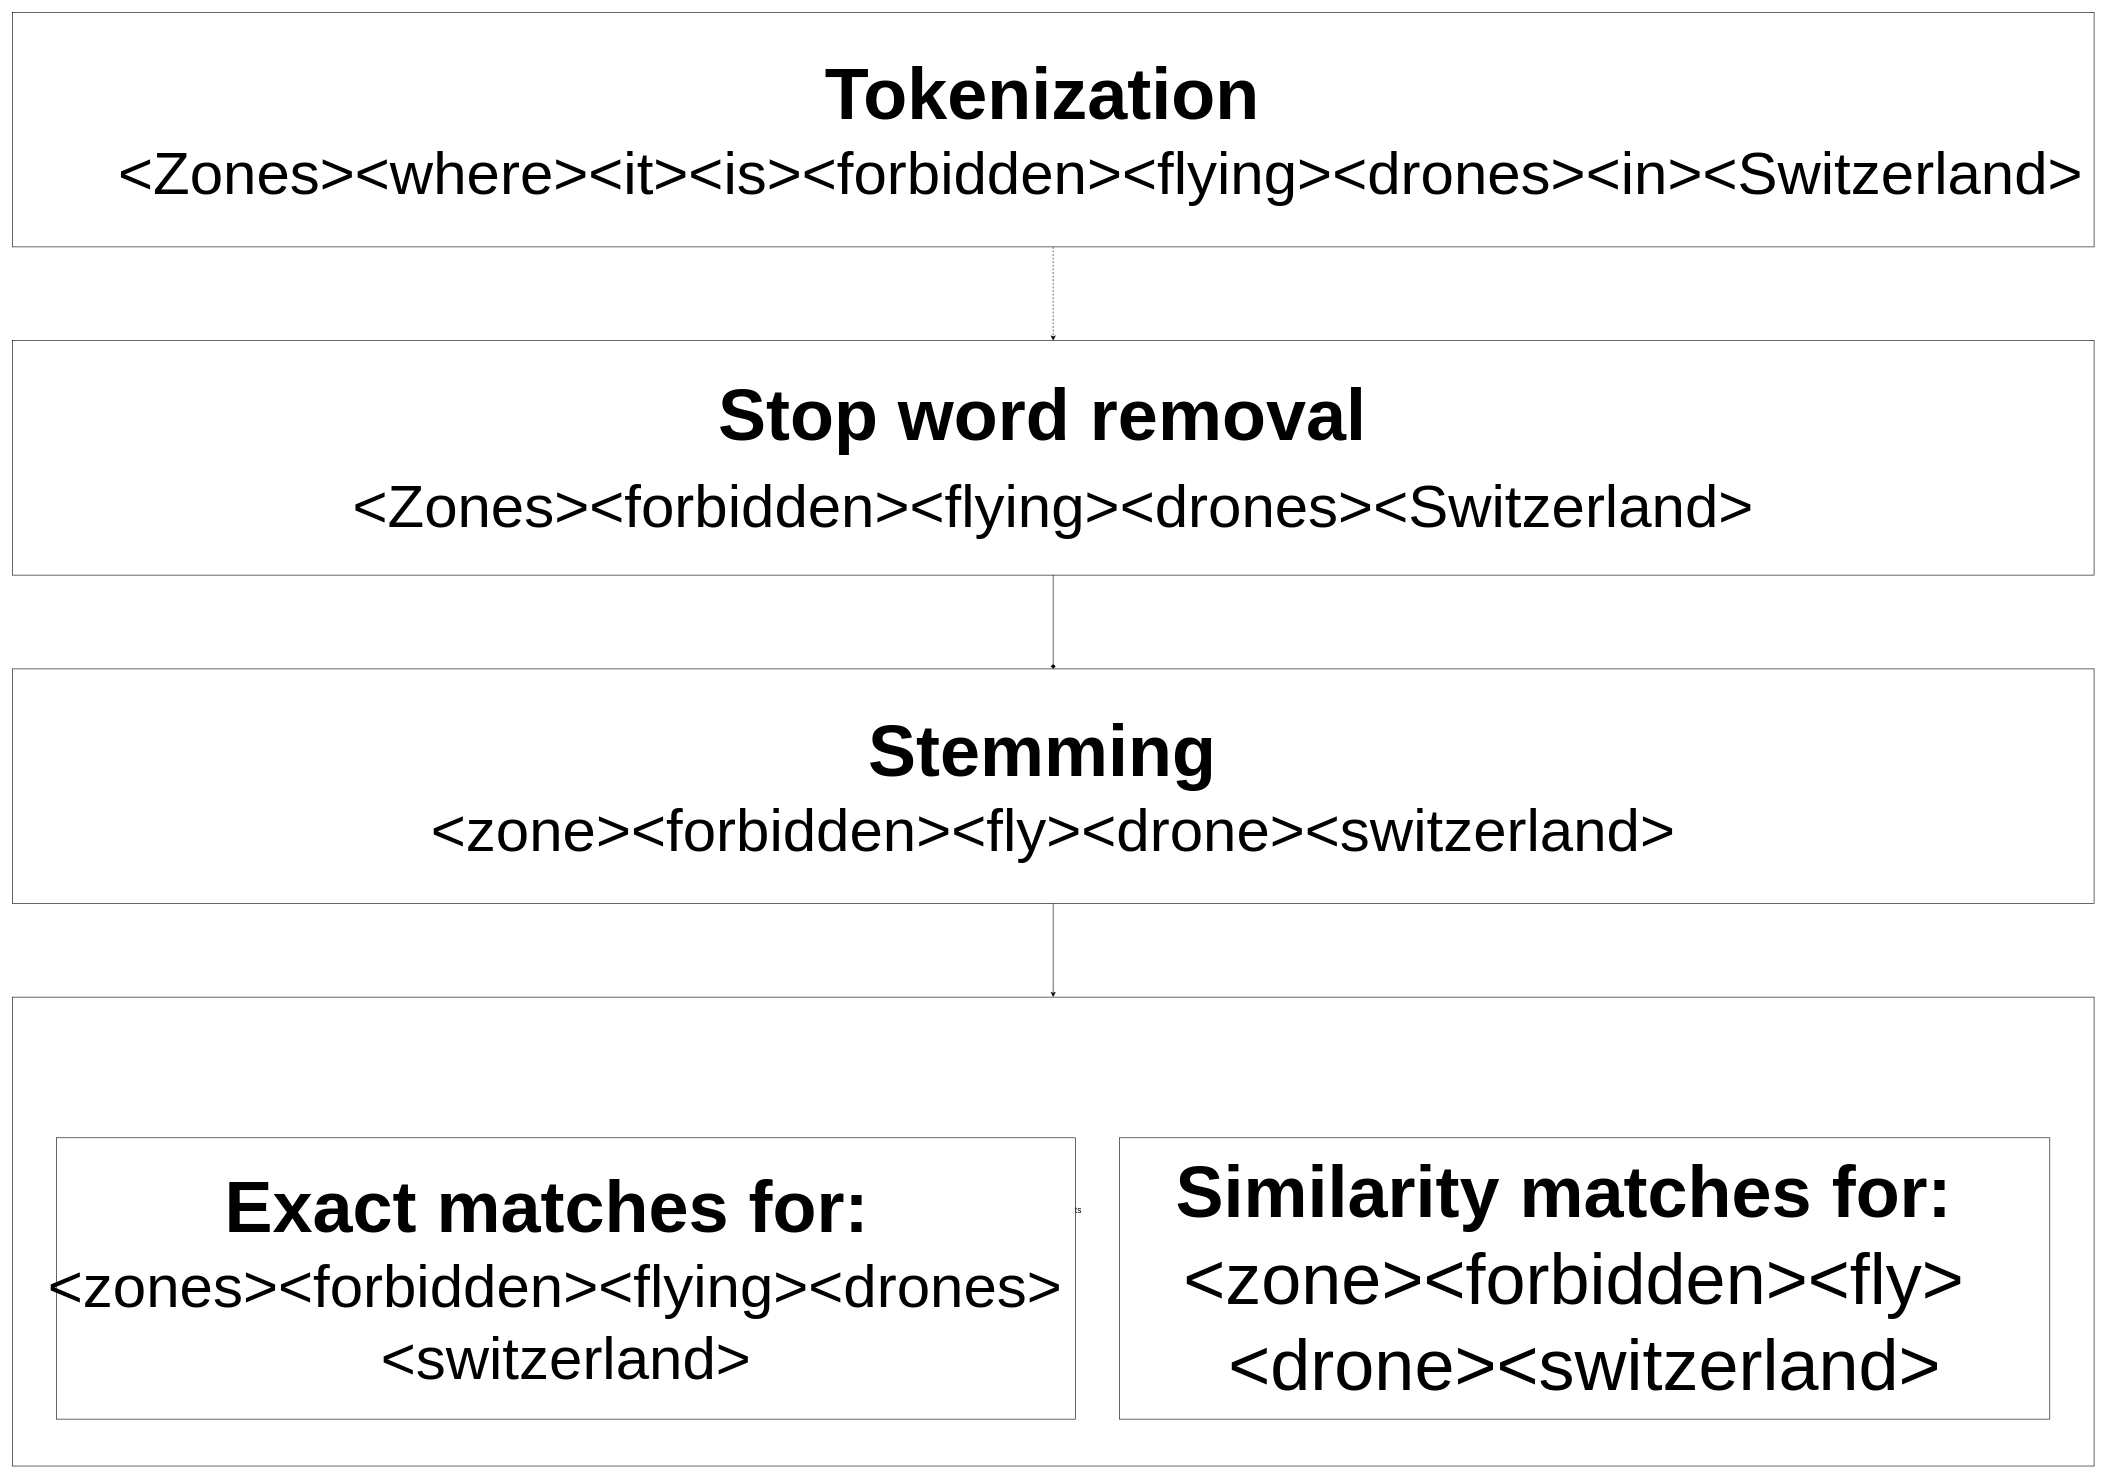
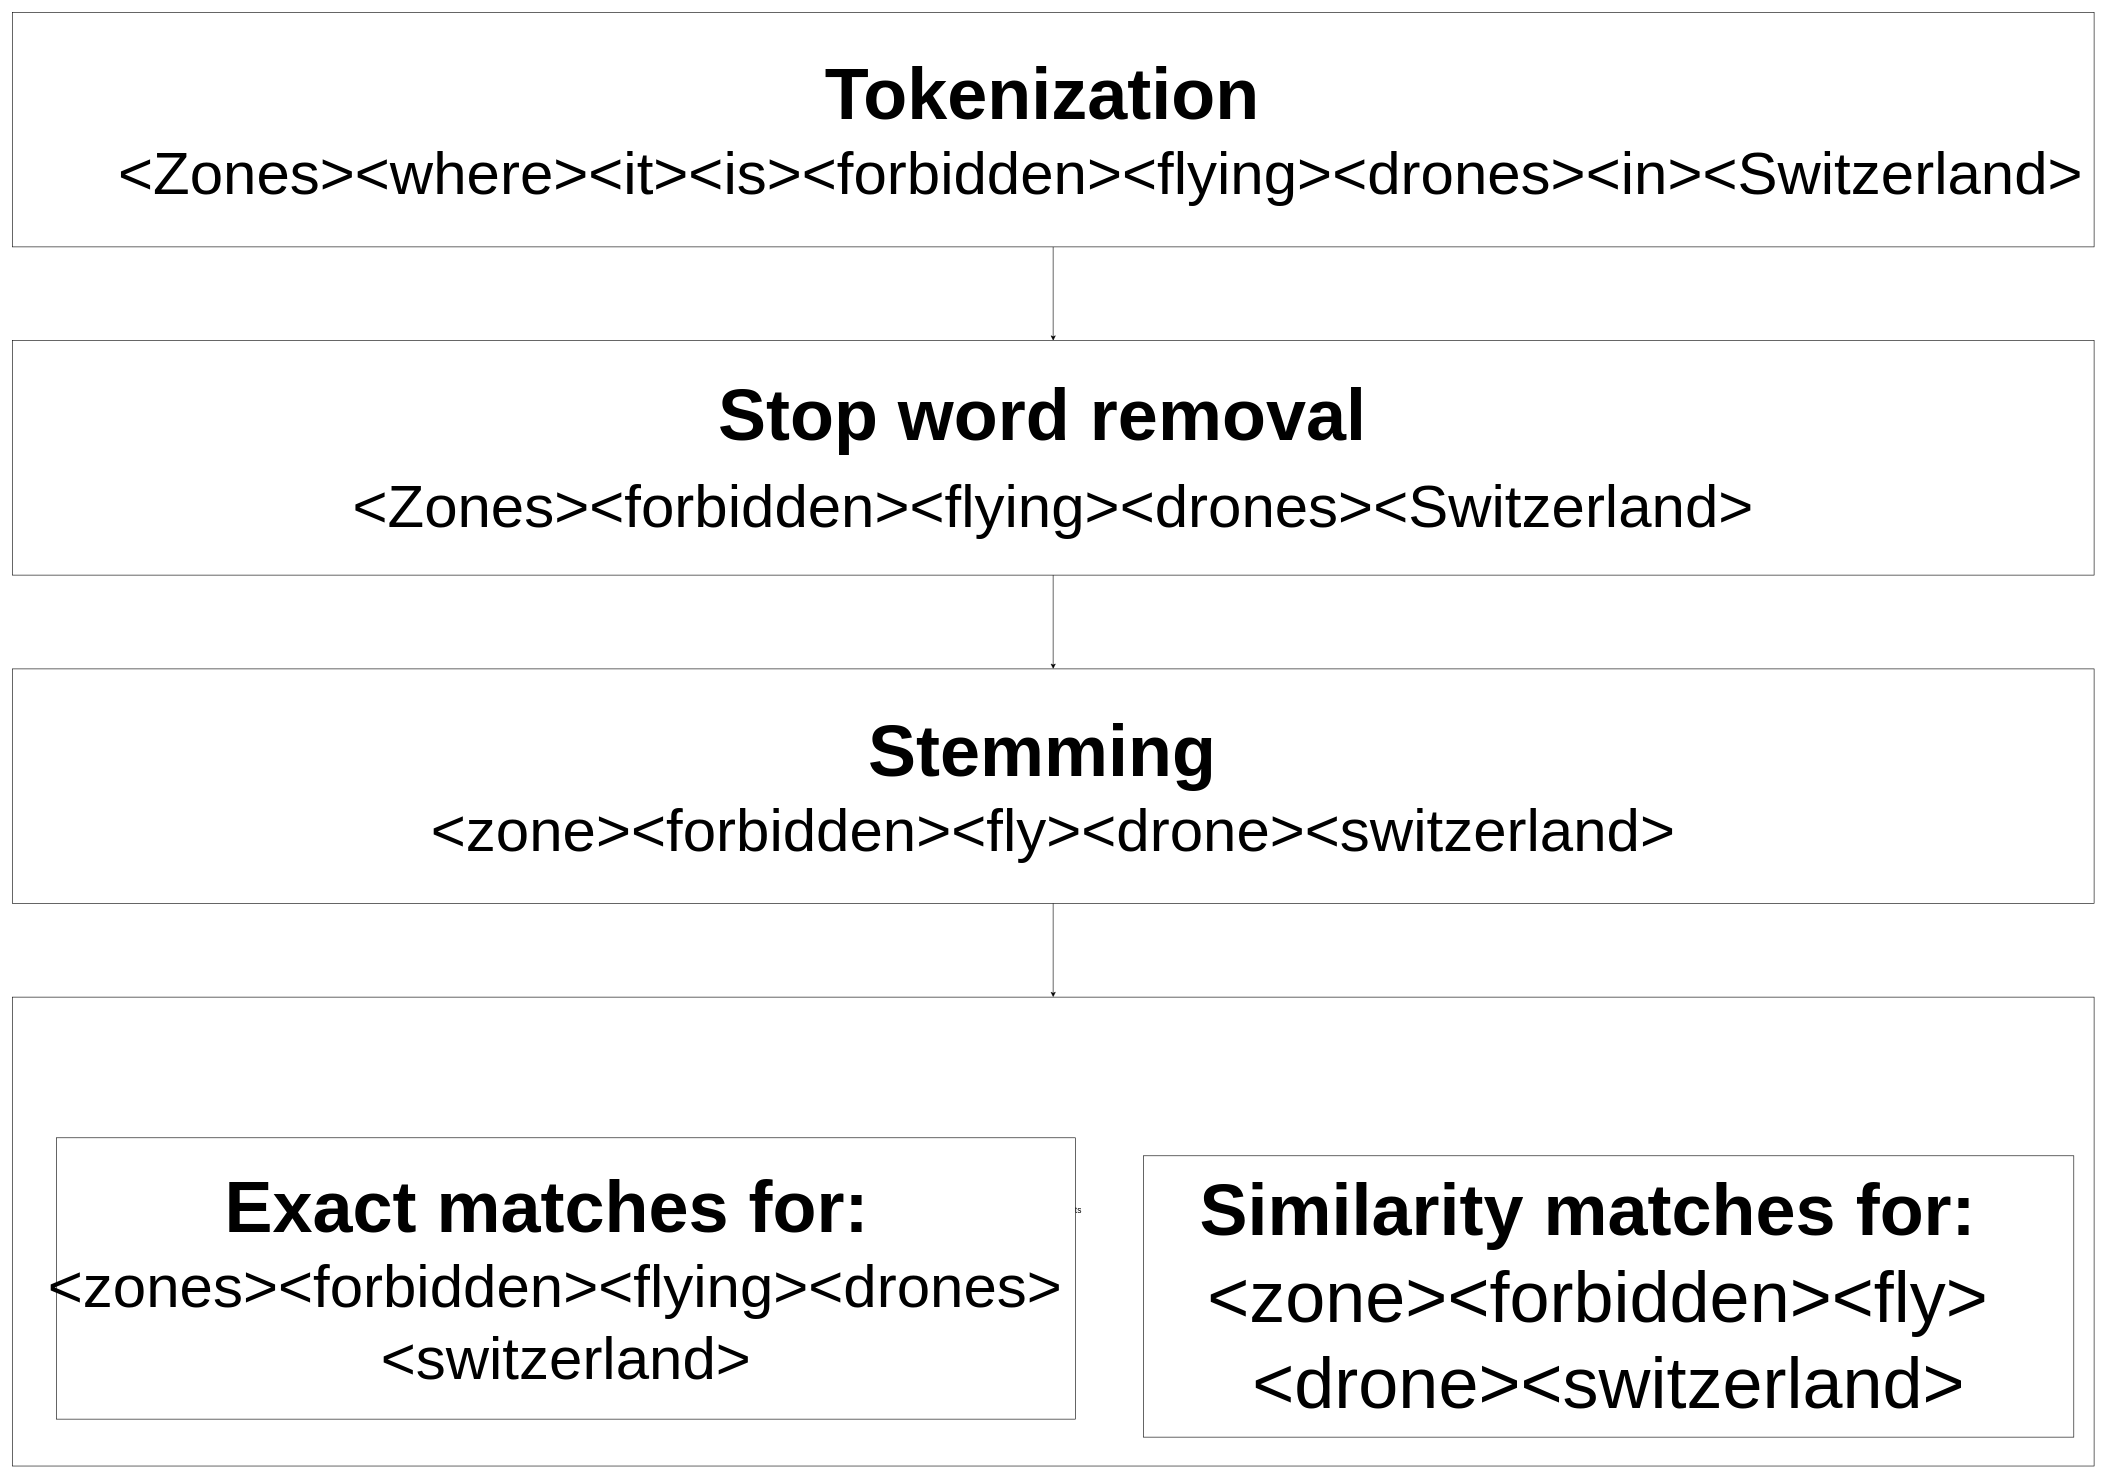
- <mxCell id="5" style="edgeStyle=orthogonalEdgeStyle;rounded=0;orthogonalLoop=1;jettySize=auto;html=1;exitX=0.5;exitY=1;exitDx=0;exitDy=0;entryX=0.5;entryY=0;entryDx=0;entryDy=0;dashed=1;" parent="1" source="6" target="2" edge="1"><mxGeometry relative="1" as="geometry" /></mxCell>
+ <mxCell id="5" style="edgeStyle=orthogonalEdgeStyle;rounded=0;orthogonalLoop=1;jettySize=auto;html=1;exitX=0.5;exitY=1;exitDx=0;exitDy=0;entryX=0.5;entryY=0;entryDx=0;entryDy=0;" parent="1" source="6" target="2" edge="1"><mxGeometry relative="1" as="geometry" /></mxCell>
- <mxCell id="4" style="edgeStyle=orthogonalEdgeStyle;rounded=0;orthogonalLoop=1;jettySize=auto;html=1;exitX=0.5;exitY=1;exitDx=0;exitDy=0;entryX=0.5;entryY=0;entryDx=0;entryDy=0;endArrow=diamond;" parent="1" source="2" target="3" edge="1"><mxGeometry relative="1" as="geometry" /></mxCell>
+ <mxCell id="4" style="edgeStyle=orthogonalEdgeStyle;rounded=0;orthogonalLoop=1;jettySize=auto;html=1;exitX=0.5;exitY=1;exitDx=0;exitDy=0;entryX=0.5;entryY=0;entryDx=0;entryDy=0;" parent="1" source="2" target="3" edge="1"><mxGeometry relative="1" as="geometry" /></mxCell>
- <mxCell id="10" value="&lt;div style=&quot;margin-top: 0pt; margin-bottom: 0pt; text-indent: -0.38in; font-size: 120px;&quot; class=&quot;O0&quot;&gt;&lt;font style=&quot;font-size: 120px;&quot;&gt;&lt;b&gt;Similarity matches for:&amp;nbsp;&lt;/b&gt;&lt;/font&gt;&lt;/div&gt;&lt;div style=&quot;margin-top: 0pt; margin-bottom: 0pt; text-indent: -0.38in; font-size: 120px;&quot; class=&quot;O0&quot;&gt;&lt;span style=&quot;font-weight: normal; font-style: normal;&quot;&gt;&amp;lt;zone&amp;gt;&amp;lt;forbidden&amp;gt;&amp;lt;fly&amp;gt;&amp;lt;drone&amp;gt;&amp;lt;switzerland&amp;gt;&lt;/span&gt;&lt;/div&gt;" style="rounded=0;whiteSpace=wrap;html=1;container=0;fontSize=100;" parent="1" vertex="1"><mxGeometry x="1865.745" y="1895.895" width="1550.426" height="468.947" as="geometry" /></mxCell>
+ <mxCell id="10" value="&lt;div style=&quot;margin-top: 0pt; margin-bottom: 0pt; text-indent: -0.38in; font-size: 120px;&quot; class=&quot;O0&quot;&gt;&lt;font style=&quot;font-size: 120px;&quot;&gt;&lt;b&gt;Similarity matches for:&amp;nbsp;&lt;/b&gt;&lt;/font&gt;&lt;/div&gt;&lt;div style=&quot;margin-top: 0pt; margin-bottom: 0pt; text-indent: -0.38in; font-size: 120px;&quot; class=&quot;O0&quot;&gt;&lt;span style=&quot;font-weight: normal; font-style: normal;&quot;&gt;&amp;lt;zone&amp;gt;&amp;lt;forbidden&amp;gt;&amp;lt;fly&amp;gt;&amp;lt;drone&amp;gt;&amp;lt;switzerland&amp;gt;&lt;/span&gt;&lt;/div&gt;" style="rounded=0;whiteSpace=wrap;html=1;container=0;fontSize=100;" parent="1" vertex="1"><mxGeometry x="1905.745" y="1925.895" width="1550.426" height="468.947" as="geometry" /></mxCell>
